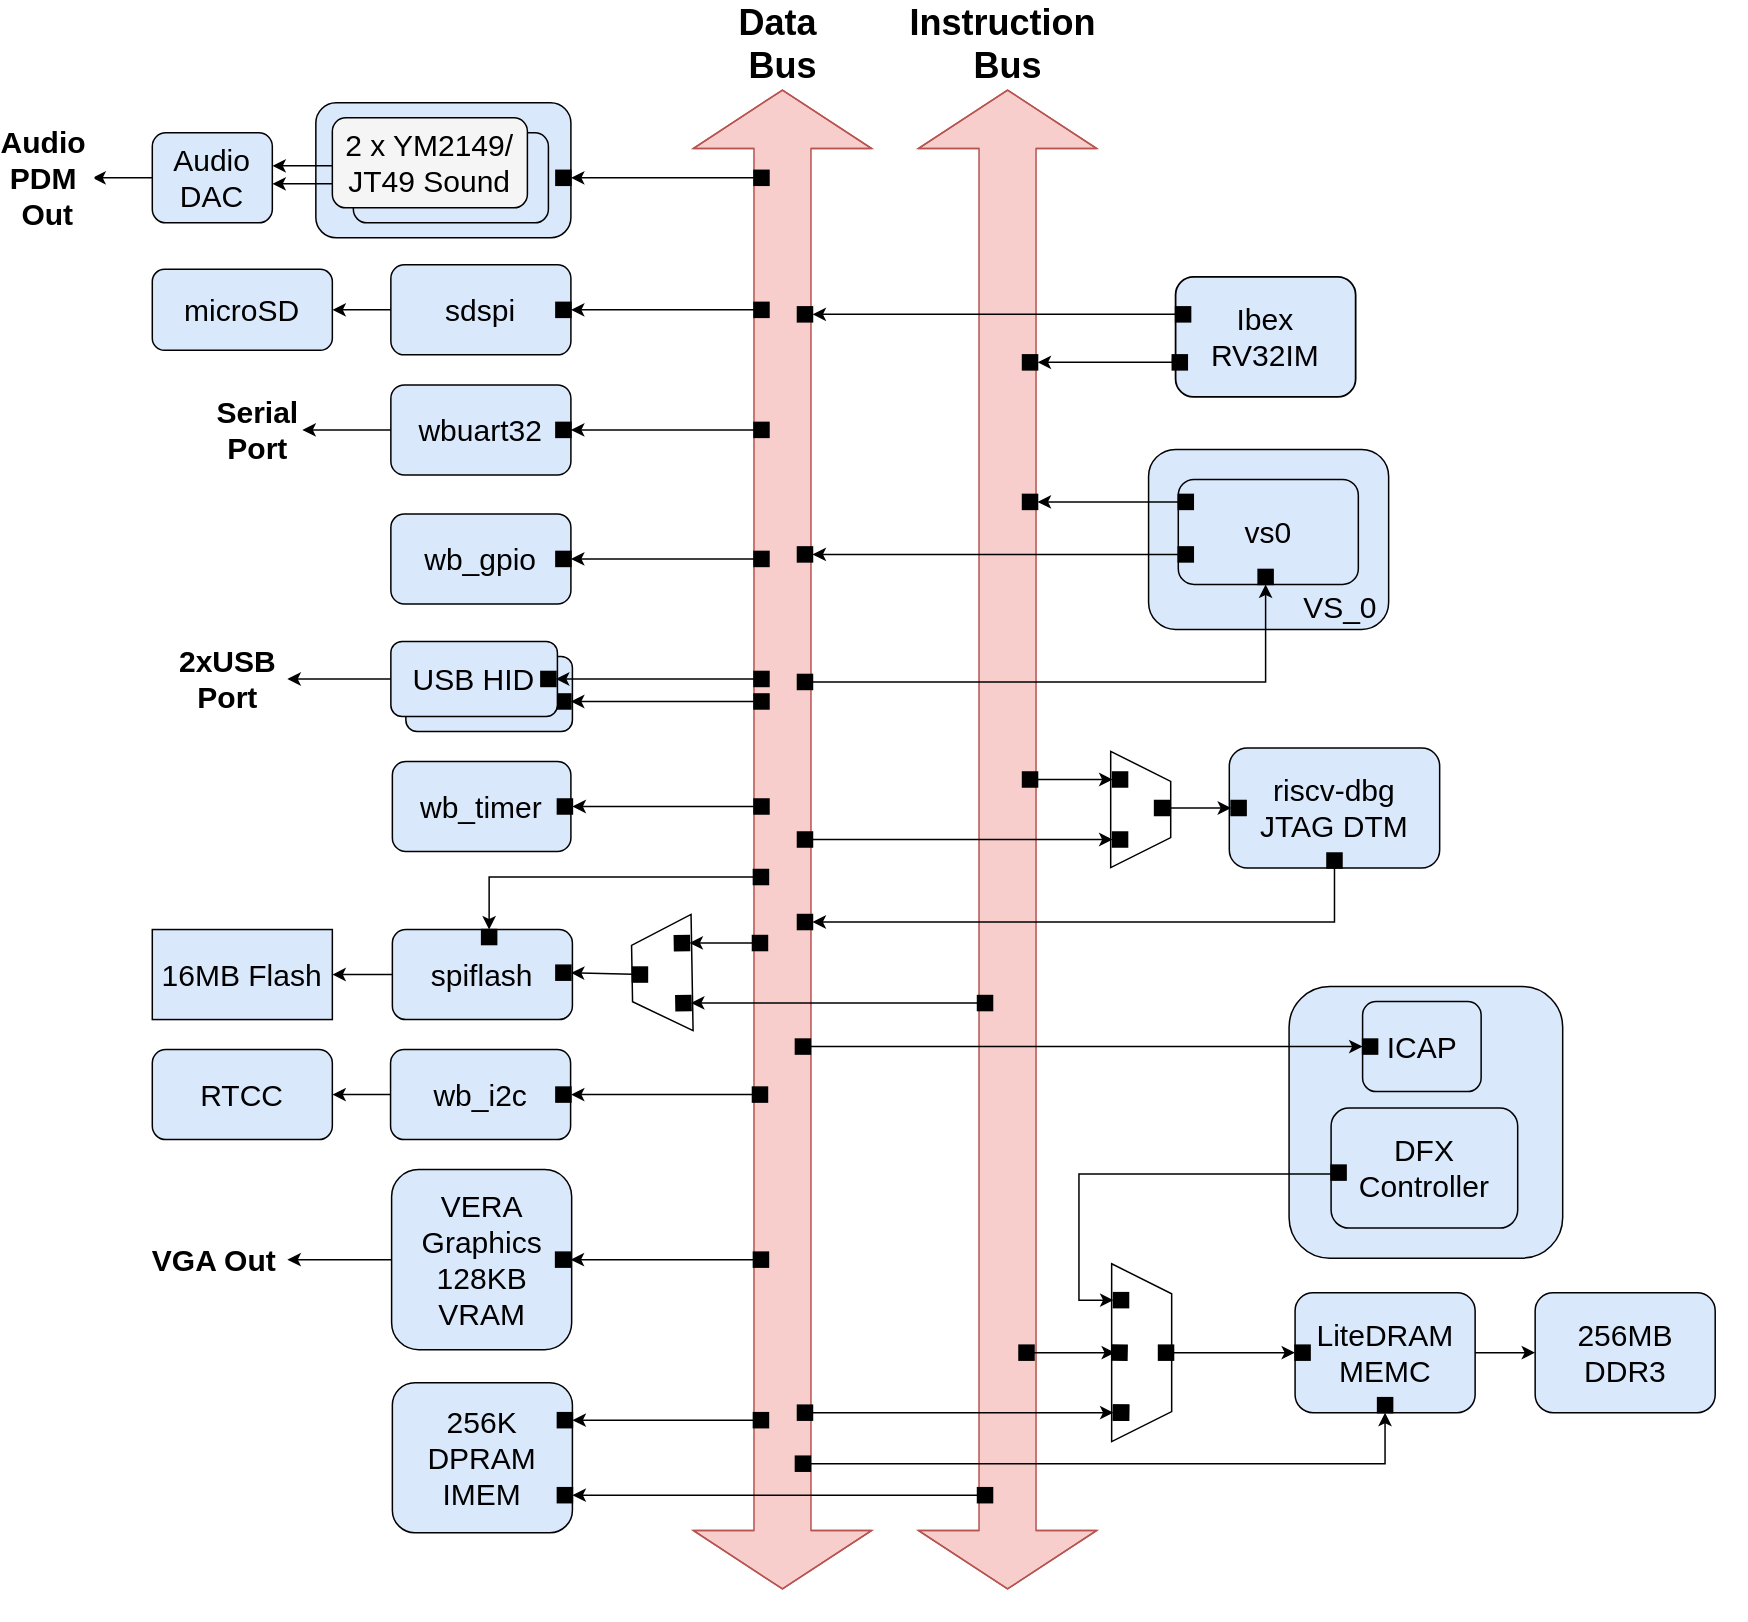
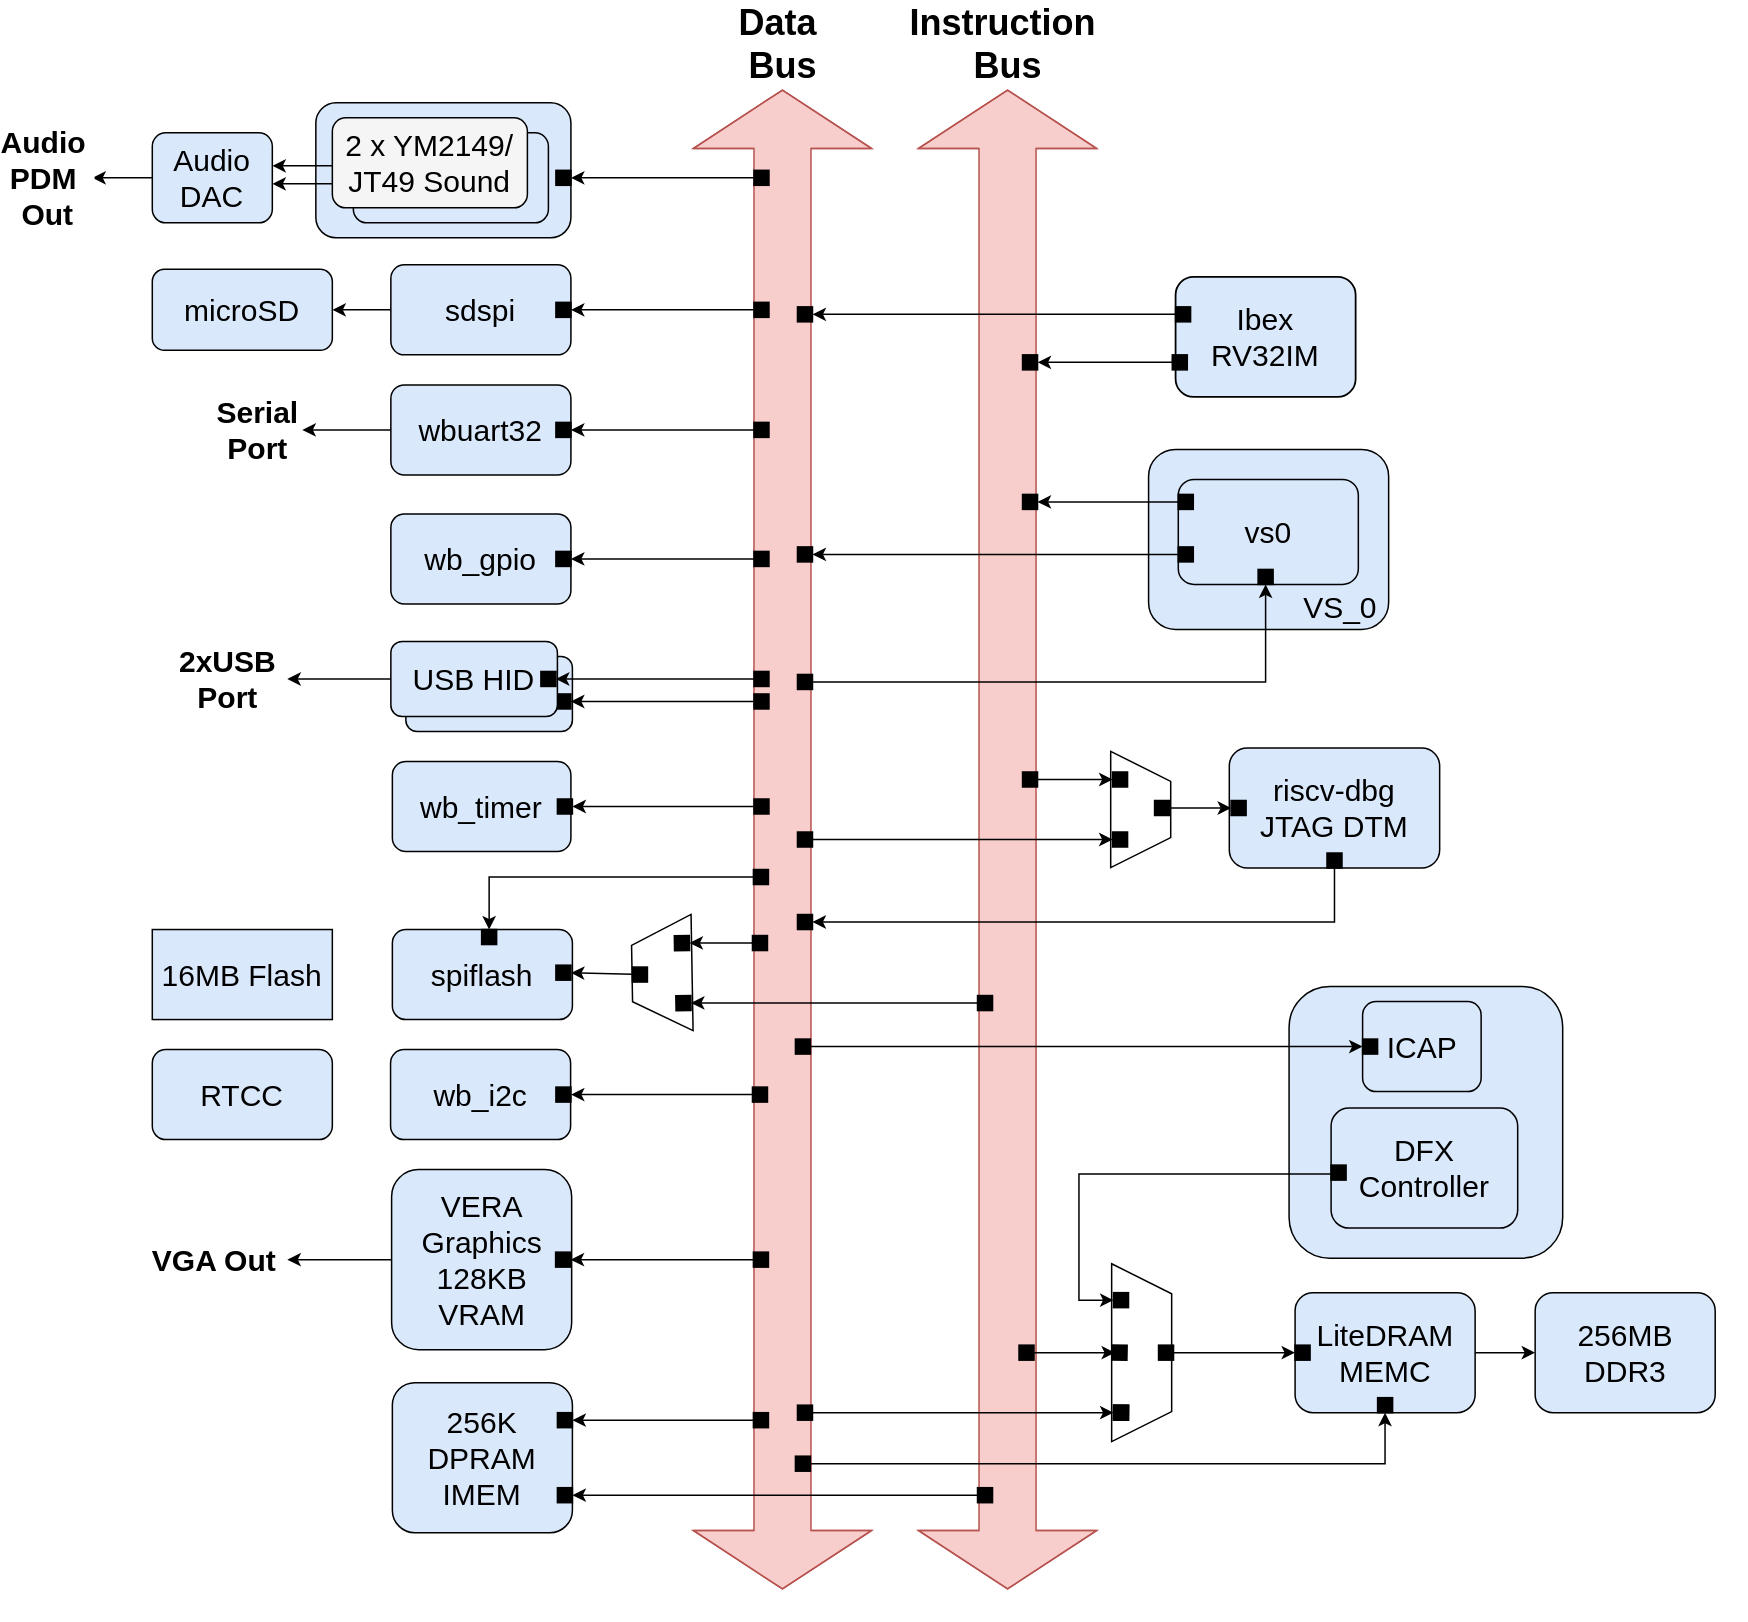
- <mxCell id="44" value="" style="endArrow=classic;html=1;rounded=0;fontSize=20;" parent="1" source="28" target="43" edge="1"><mxGeometry width="50" height="50" relative="1" as="geometry"><mxPoint x="380" y="410" as="sourcePoint" /><mxPoint x="430" y="360" as="targetPoint" /></mxGeometry></mxCell>
- <mxCell id="63" value="" style="endArrow=classic;html=1;rounded=0;" parent="1" source="61" target="62" edge="1"><mxGeometry width="50" height="50" relative="1" as="geometry"><mxPoint x="79" y="830" as="sourcePoint" /><mxPoint x="129" y="780" as="targetPoint" /></mxGeometry></mxCell>
